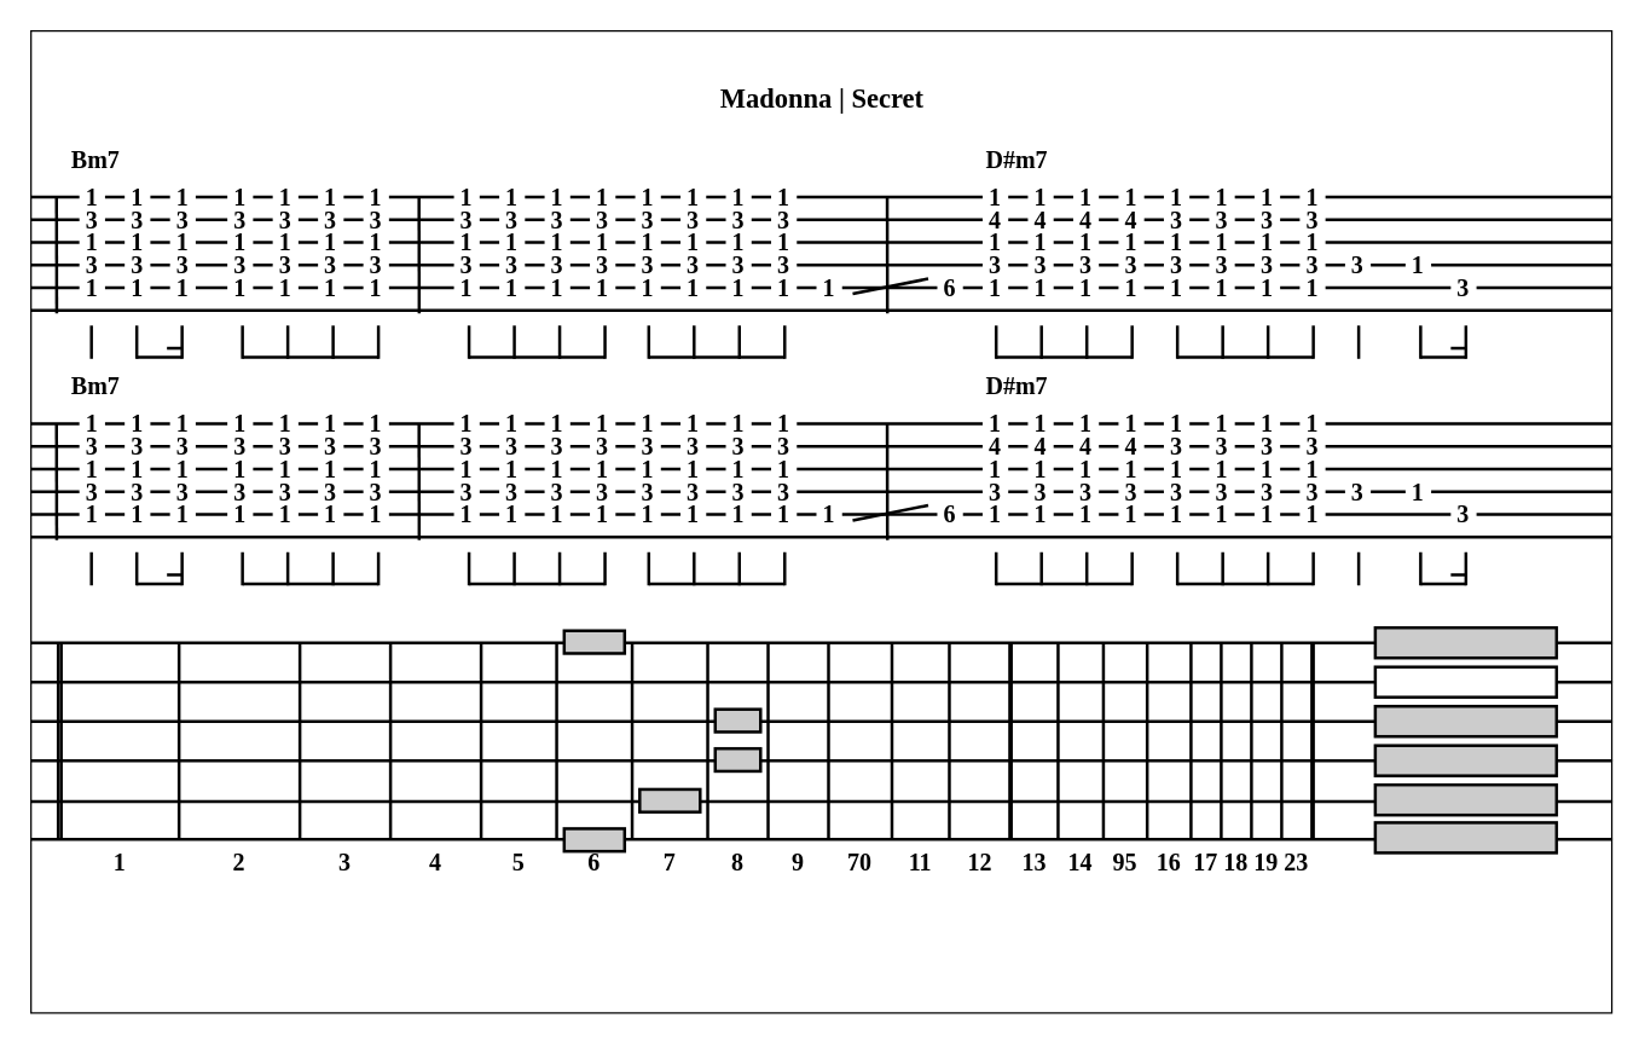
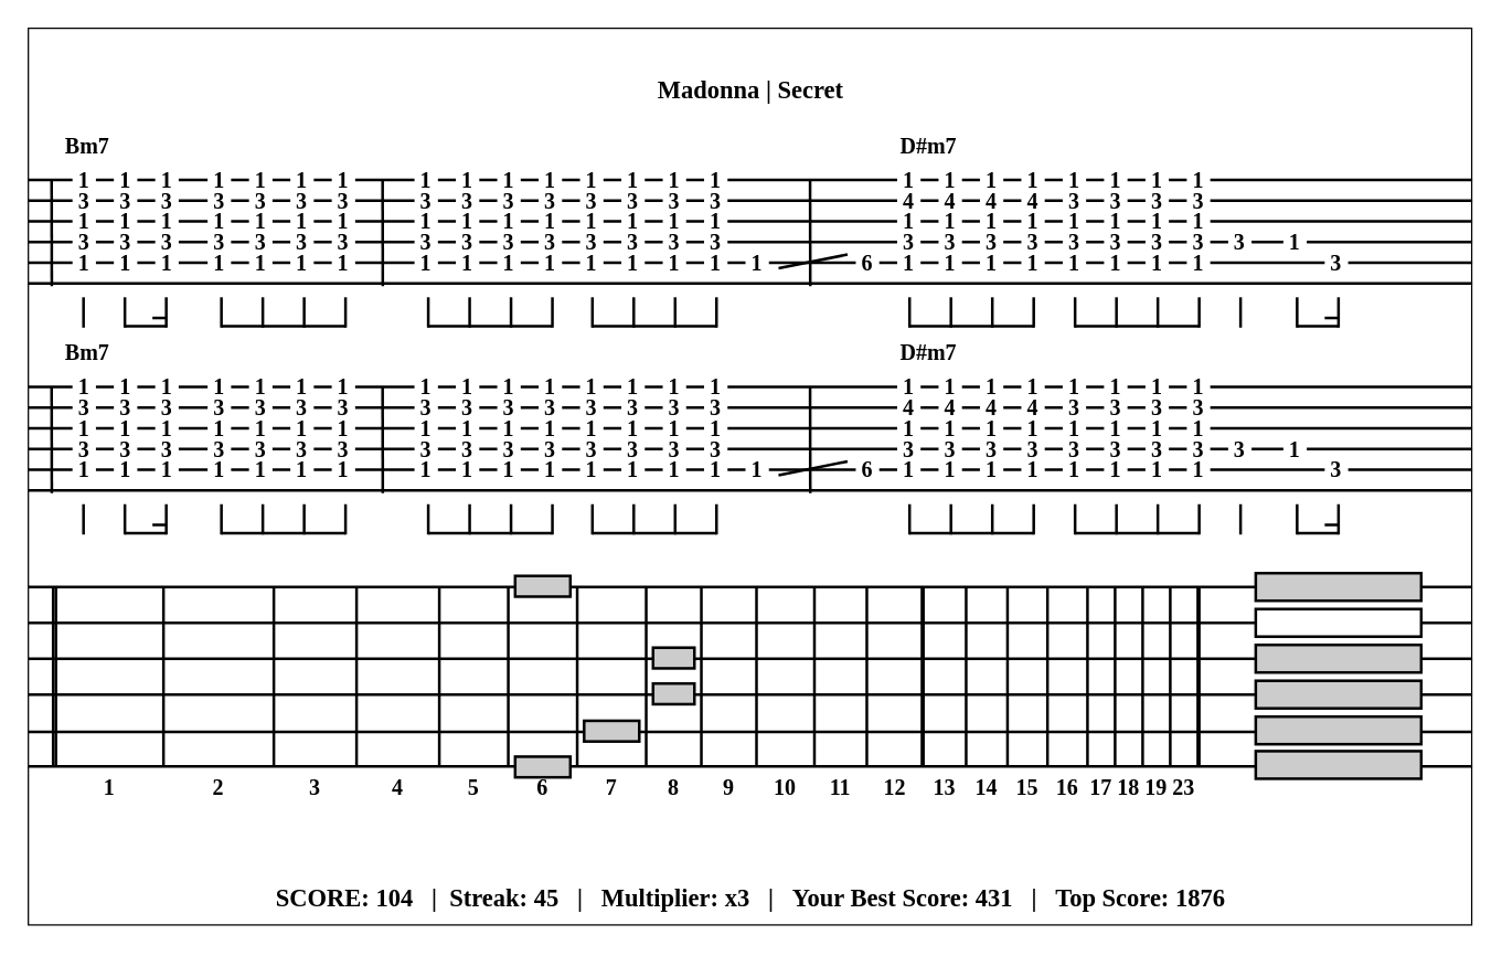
- <mxCell id="62" value="70" style="rounded=0;whiteSpace=wrap;html=1;fillColor=none;fontSize=16;fontFamily=Fira Code;fontSource=https%3A%2F%2Ffonts.googleapis.com%2Fcss%3Ffamily%3DFira%2BCode;fontStyle=1;strokeWidth=2;strokeColor=none;" vertex="1" parent="1"><mxGeometry x="548" y="555" width="42" height="30" as="geometry" /></mxCell>
+ <mxCell id="62" value="10" style="rounded=0;whiteSpace=wrap;html=1;fillColor=none;fontSize=16;fontFamily=Fira Code;fontSource=https%3A%2F%2Ffonts.googleapis.com%2Fcss%3Ffamily%3DFira%2BCode;fontStyle=1;strokeWidth=2;strokeColor=none;" vertex="1" parent="1"><mxGeometry x="548" y="555" width="42" height="30" as="geometry" /></mxCell>
- <mxCell id="67" value="95" style="rounded=0;whiteSpace=wrap;html=1;fillColor=none;fontSize=16;fontFamily=Fira Code;fontSource=https%3A%2F%2Ffonts.googleapis.com%2Fcss%3Ffamily%3DFira%2BCode;fontStyle=1;strokeWidth=2;strokeColor=none;" vertex="1" parent="1"><mxGeometry x="730" y="555" width="29" height="30" as="geometry" /></mxCell>
+ <mxCell id="67" value="15" style="rounded=0;whiteSpace=wrap;html=1;fillColor=none;fontSize=16;fontFamily=Fira Code;fontSource=https%3A%2F%2Ffonts.googleapis.com%2Fcss%3Ffamily%3DFira%2BCode;fontStyle=1;strokeWidth=2;strokeColor=none;" vertex="1" parent="1"><mxGeometry x="730" y="555" width="29" height="30" as="geometry" /></mxCell>
+ <mxCell id="74" value="SCORE: 104&amp;nbsp; &amp;nbsp;|&amp;nbsp; Streak: 45&amp;nbsp; &amp;nbsp;|&amp;nbsp; &amp;nbsp;Multiplier: x3&amp;nbsp; &amp;nbsp;|&amp;nbsp; &amp;nbsp;Your Best Score: 431&amp;nbsp; &amp;nbsp;|&amp;nbsp; &amp;nbsp;Top Score: 1876" style="rounded=0;whiteSpace=wrap;html=1;fillColor=none;strokeWidth=2;fontStyle=1;fontFamily=Fira Code;fontSource=https%3A%2F%2Ffonts.googleapis.com%2Fcss%3Ffamily%3DFira%2BCode;fontSize=18;strokeColor=none;" vertex="1" parent="1"><mxGeometry x="21" y="631" width="1046" height="40" as="geometry" /></mxCell>
